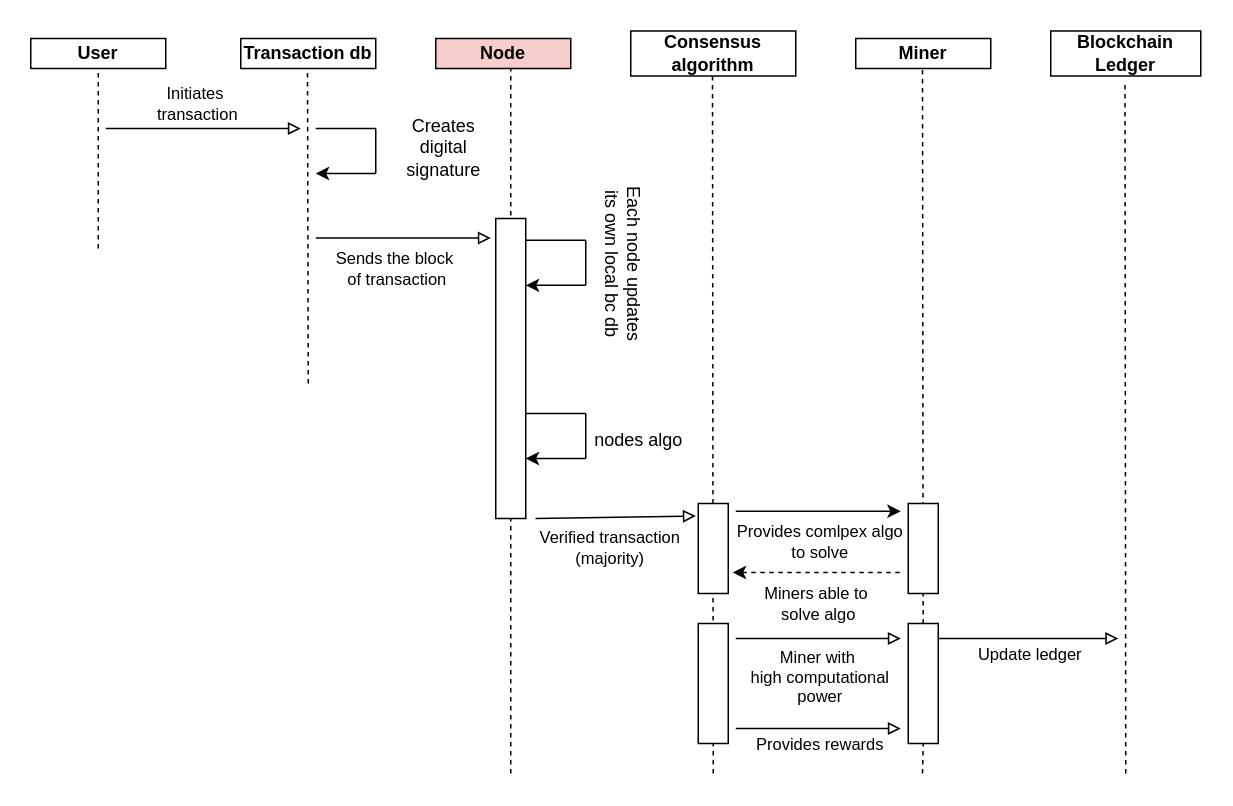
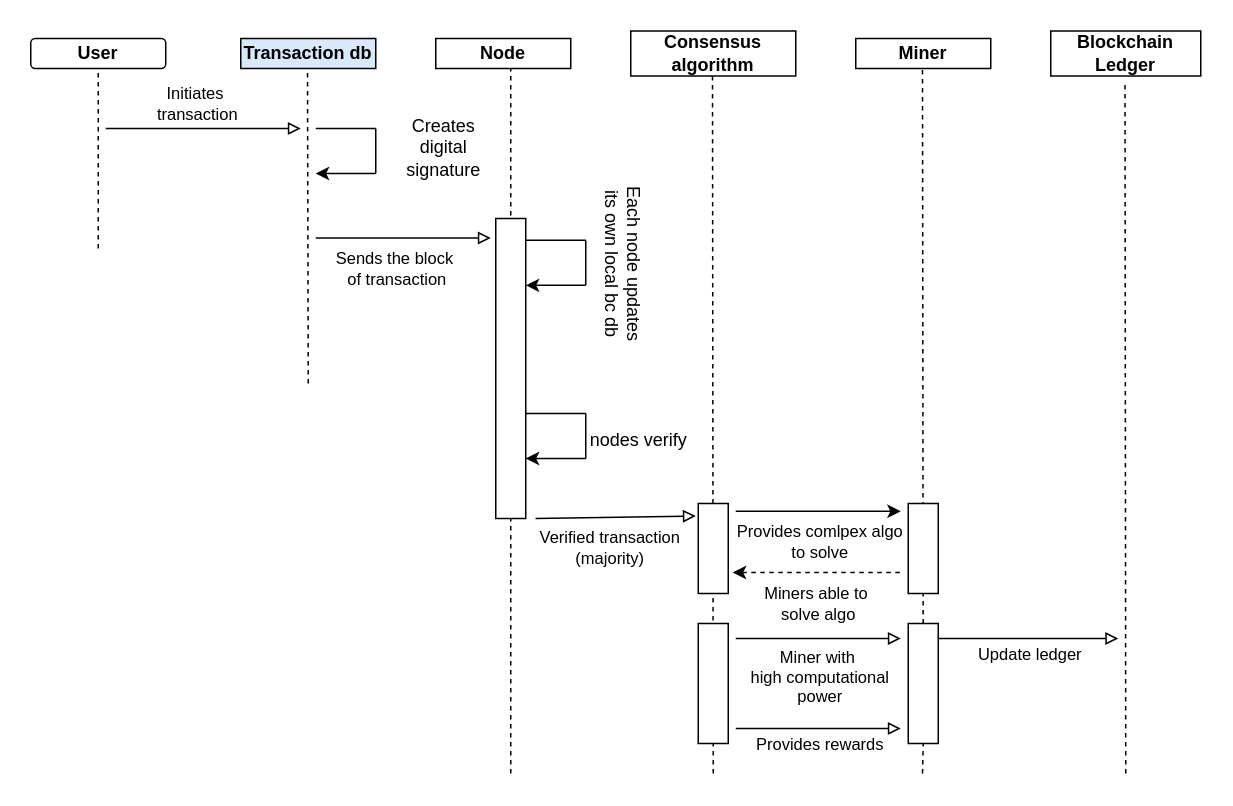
- <mxCell id="2" value="User" style="rounded=0;whiteSpace=wrap;html=1;fontStyle=1" parent="1" vertex="1"><mxGeometry x="20" y="25" width="90" height="20" as="geometry" /></mxCell>
+ <mxCell id="2" value="User" style="whiteSpace=wrap;html=1;fontStyle=1;rounded=1;" parent="1" vertex="1"><mxGeometry x="20" y="25" width="90" height="20" as="geometry" /></mxCell>
- <mxCell id="3" value="Transaction db" style="rounded=0;whiteSpace=wrap;html=1;fontStyle=1" parent="1" vertex="1"><mxGeometry x="160" y="25" width="90" height="20" as="geometry" /></mxCell>
+ <mxCell id="3" value="Transaction db" style="rounded=0;whiteSpace=wrap;html=1;fontStyle=1;fillColor=#dae8fc;" parent="1" vertex="1"><mxGeometry x="160" y="25" width="90" height="20" as="geometry" /></mxCell>
- <mxCell id="4" value="Node" style="rounded=0;whiteSpace=wrap;html=1;fontStyle=1;fillColor=#f8cecc;" parent="1" vertex="1"><mxGeometry x="290" y="25" width="90" height="20" as="geometry" /></mxCell>
+ <mxCell id="4" value="Node" style="rounded=0;whiteSpace=wrap;html=1;fontStyle=1" parent="1" vertex="1"><mxGeometry x="290" y="25" width="90" height="20" as="geometry" /></mxCell>
- <mxCell id="30" value="&lt;br&gt;nodes&amp;nbsp;algo" style="text;html=1;align=center;verticalAlign=middle;resizable=0;points=[];autosize=1;strokeColor=none;fillColor=none;" parent="1" vertex="1"><mxGeometry x="380" y="265" width="90" height="40" as="geometry" /></mxCell>
+ <mxCell id="30" value="&lt;br&gt;nodes&amp;nbsp;verify" style="text;html=1;align=center;verticalAlign=middle;resizable=0;points=[];autosize=1;strokeColor=none;fillColor=none;" parent="1" vertex="1"><mxGeometry x="380" y="265" width="90" height="40" as="geometry" /></mxCell>
